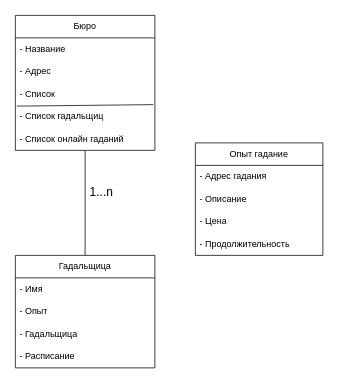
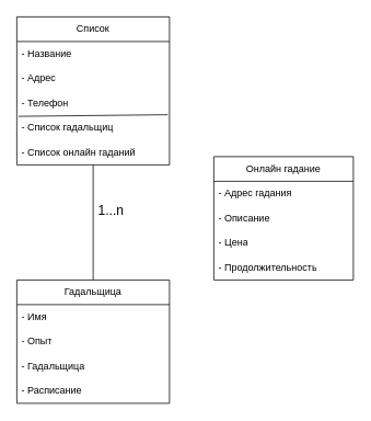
- <mxCell id="2" value="Бюро" style="swimlane;fontStyle=0;childLayout=stackLayout;horizontal=1;startSize=30;horizontalStack=0;resizeParent=1;resizeParentMax=0;resizeLast=0;collapsible=1;marginBottom=0;whiteSpace=wrap;html=1;" vertex="1" parent="1"><mxGeometry x="20" y="20" width="186" height="180" as="geometry" /></mxCell>
+ <mxCell id="2" value="Список" style="swimlane;fontStyle=0;childLayout=stackLayout;horizontal=1;startSize=30;horizontalStack=0;resizeParent=1;resizeParentMax=0;resizeLast=0;collapsible=1;marginBottom=0;whiteSpace=wrap;html=1;" vertex="1" parent="1"><mxGeometry x="20" y="20" width="186" height="180" as="geometry" /></mxCell>
- <mxCell id="5" value="- Список" style="text;strokeColor=none;fillColor=none;align=left;verticalAlign=middle;spacingLeft=4;spacingRight=4;overflow=hidden;points=[[0,0.5],[1,0.5]];portConstraint=eastwest;rotatable=0;whiteSpace=wrap;html=1;" vertex="1" parent="2"><mxGeometry y="90" width="186" height="30" as="geometry" /></mxCell>
+ <mxCell id="5" value="- Телефон" style="text;strokeColor=none;fillColor=none;align=left;verticalAlign=middle;spacingLeft=4;spacingRight=4;overflow=hidden;points=[[0,0.5],[1,0.5]];portConstraint=eastwest;rotatable=0;whiteSpace=wrap;html=1;" vertex="1" parent="2"><mxGeometry y="90" width="186" height="30" as="geometry" /></mxCell>
- <mxCell id="16" value="Опыт гадание" style="swimlane;fontStyle=0;childLayout=stackLayout;horizontal=1;startSize=30;horizontalStack=0;resizeParent=1;resizeParentMax=0;resizeLast=0;collapsible=1;marginBottom=0;whiteSpace=wrap;html=1;" vertex="1" parent="1"><mxGeometry x="260" y="190" width="170" height="150" as="geometry" /></mxCell>
+ <mxCell id="16" value="Онлайн гадание" style="swimlane;fontStyle=0;childLayout=stackLayout;horizontal=1;startSize=30;horizontalStack=0;resizeParent=1;resizeParentMax=0;resizeLast=0;collapsible=1;marginBottom=0;whiteSpace=wrap;html=1;" vertex="1" parent="1"><mxGeometry x="260" y="190" width="170" height="150" as="geometry" /></mxCell>
